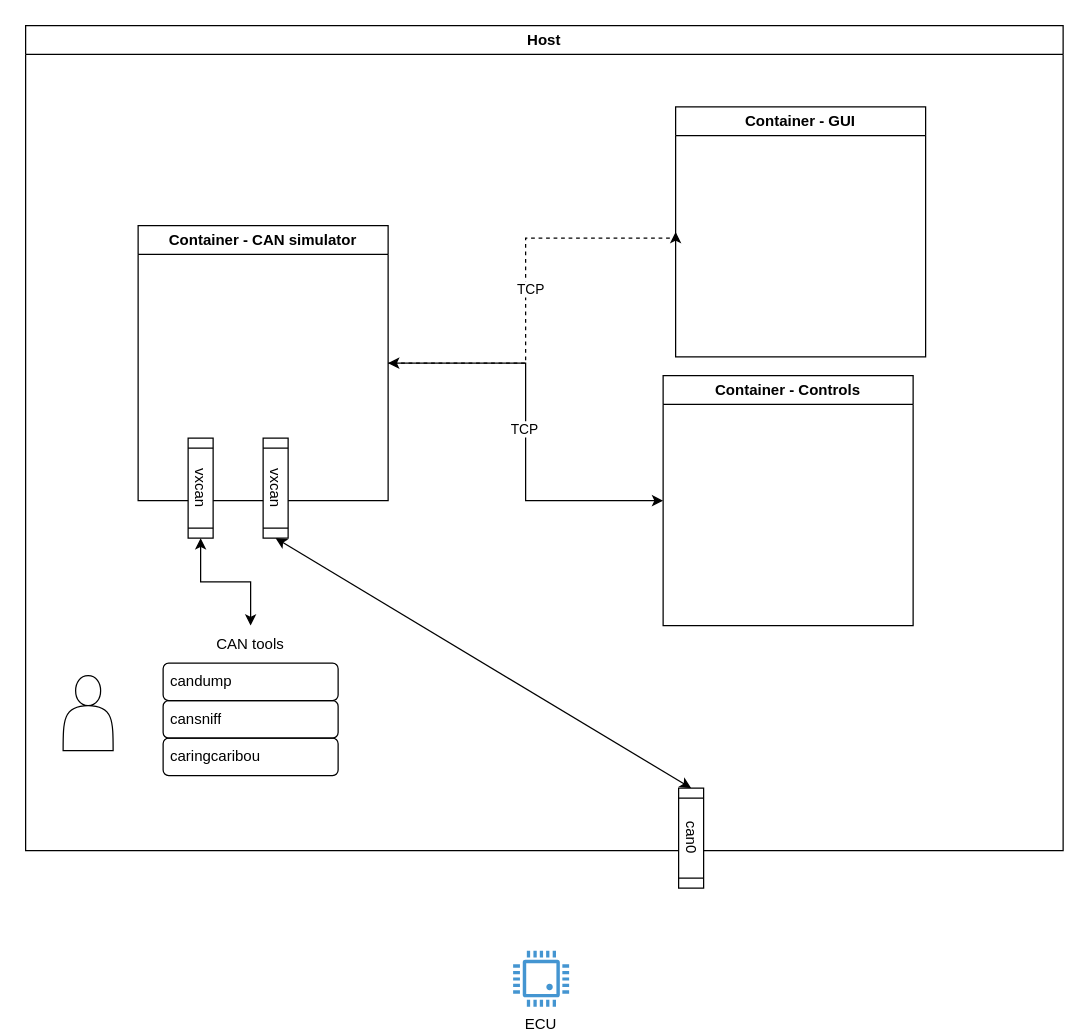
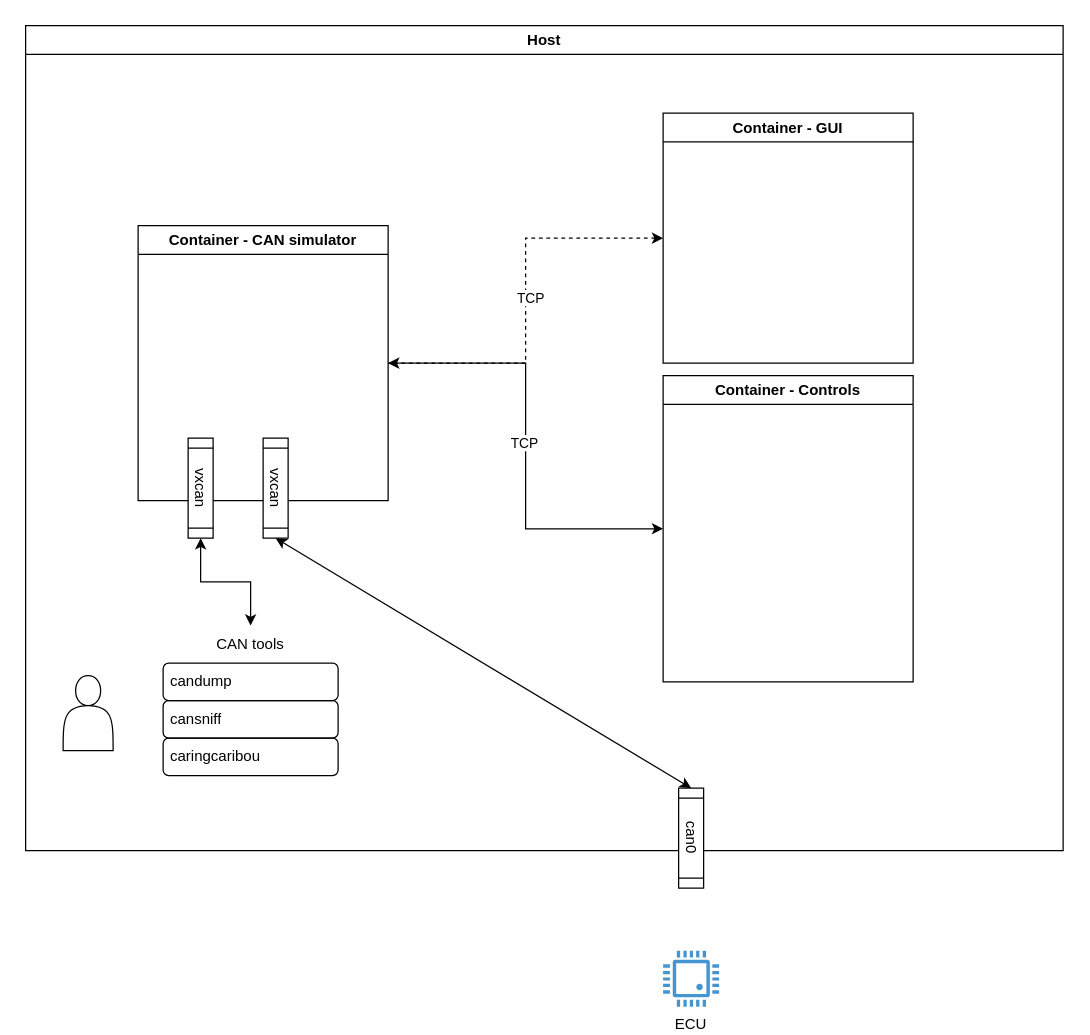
- <mxCell id="15" value="Container - GUI" style="swimlane;whiteSpace=wrap;html=1;" vertex="1" parent="2"><mxGeometry x="520" y="65" width="200" height="200" as="geometry" /></mxCell>
+ <mxCell id="15" value="Container - GUI" style="swimlane;whiteSpace=wrap;html=1;" vertex="1" parent="2"><mxGeometry x="510" y="70" width="200" height="200" as="geometry" /></mxCell>
- <mxCell id="17" value="Container - Controls" style="swimlane;whiteSpace=wrap;html=1;" vertex="1" parent="2"><mxGeometry x="510" y="280" width="200" height="200" as="geometry" /></mxCell>
+ <mxCell id="17" value="Container - Controls" style="swimlane;whiteSpace=wrap;html=1;" vertex="1" parent="2"><mxGeometry x="510" y="280" width="200" height="245" as="geometry" /></mxCell>
- <mxCell id="20" value="ECU" style="pointerEvents=1;shadow=0;dashed=0;html=1;strokeColor=none;fillColor=#4495D1;labelPosition=center;verticalLabelPosition=bottom;verticalAlign=top;align=center;outlineConnect=0;shape=mxgraph.veeam.cpu;" vertex="1" parent="1"><mxGeometry x="410" y="760" width="44.8" height="44.8" as="geometry" /></mxCell>
+ <mxCell id="20" value="ECU" style="pointerEvents=1;shadow=0;dashed=0;html=1;strokeColor=none;fillColor=#4495D1;labelPosition=center;verticalLabelPosition=bottom;verticalAlign=top;align=center;outlineConnect=0;shape=mxgraph.veeam.cpu;" vertex="1" parent="1"><mxGeometry x="530" y="760" width="44.8" height="44.8" as="geometry" /></mxCell>
